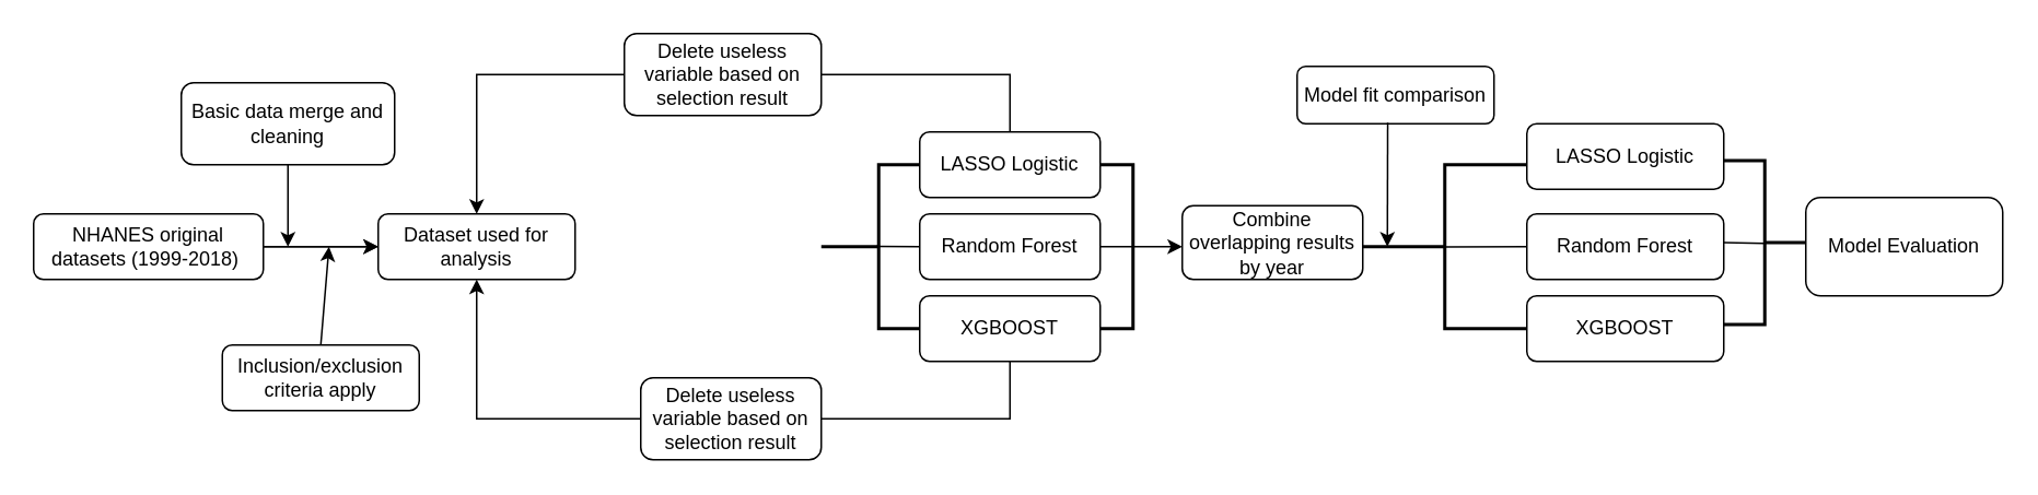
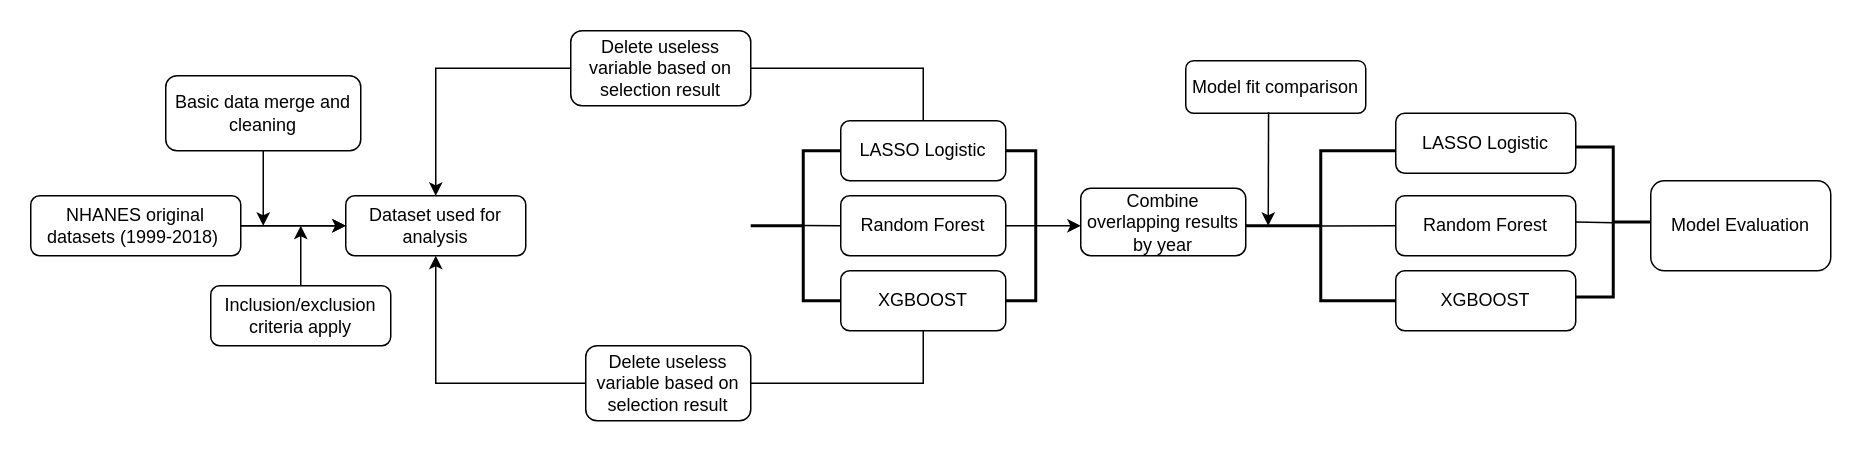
- <mxCell id="8" value="Inclusion/exclusion criteria apply" style="rounded=1;whiteSpace=wrap;html=1;" parent="1" vertex="1"><mxGeometry x="135" y="210" width="120" height="40" as="geometry" /></mxCell>
+ <mxCell id="8" value="Inclusion/exclusion criteria apply" style="rounded=1;whiteSpace=wrap;html=1;" parent="1" vertex="1"><mxGeometry x="140" y="190" width="120" height="40" as="geometry" /></mxCell>
